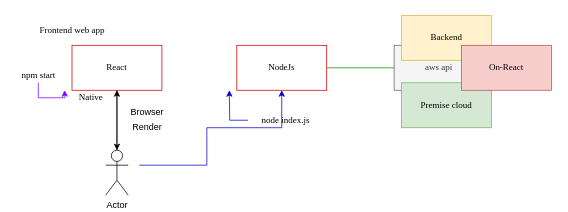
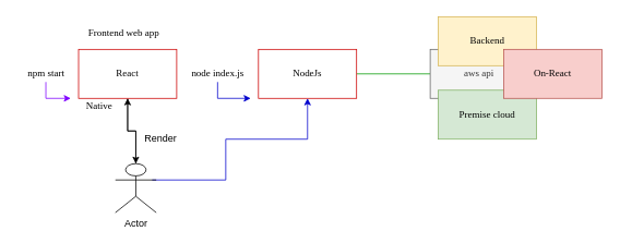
- <mxCell id="11" value="&lt;font face=&quot;Verdana&quot;&gt;Frontend web app&lt;/font&gt;" style="text;html=1;align=center;verticalAlign=middle;resizable=0;points=[];autosize=1;" vertex="1" parent="1"><mxGeometry x="35" y="30" width="120" height="20" as="geometry" /></mxCell>
+ <mxCell id="11" value="&lt;font face=&quot;Verdana&quot;&gt;Frontend web app&lt;/font&gt;" style="text;html=1;align=center;verticalAlign=middle;resizable=0;points=[];autosize=1;" vertex="1" parent="1"><mxGeometry x="90" y="30" width="120" height="20" as="geometry" /></mxCell>
- <mxCell id="20" value="&lt;font face=&quot;Verdana&quot;&gt;npm start&lt;/font&gt;" style="text;html=1;align=center;verticalAlign=middle;resizable=0;points=[];autosize=1;" vertex="1" parent="1"><mxGeometry x="15" y="90" width="70" height="20" as="geometry" /></mxCell>
+ <mxCell id="20" value="&lt;font face=&quot;Verdana&quot;&gt;npm start&lt;/font&gt;" style="text;html=1;align=center;verticalAlign=middle;resizable=0;points=[];autosize=1;" vertex="1" parent="1"><mxGeometry x="20" y="80" width="70" height="20" as="geometry" /></mxCell>
- <mxCell id="10" value="Browser" style="text;html=1;align=center;verticalAlign=middle;resizable=0;points=[];autosize=1;" vertex="1" parent="1"><mxGeometry x="160" y="140" width="70" height="20" as="geometry" /></mxCell>
- <mxCell id="18" value="&lt;font face=&quot;Verdana&quot;&gt;node index.js&lt;/font&gt;" style="text;html=1;align=center;verticalAlign=middle;resizable=0;points=[];autosize=1;" vertex="1" parent="1"><mxGeometry x="330" y="150" width="100" height="20" as="geometry" /></mxCell>
+ <mxCell id="18" value="&lt;font face=&quot;Verdana&quot;&gt;node index.js&lt;/font&gt;" style="text;html=1;align=center;verticalAlign=middle;resizable=0;points=[];autosize=1;" vertex="1" parent="1"><mxGeometry x="215" y="80" width="100" height="20" as="geometry" /></mxCell>
- <mxCell id="8" value="Actor" style="shape=umlActor;verticalLabelPosition=bottom;verticalAlign=top;html=1;outlineConnect=0;" vertex="1" parent="1"><mxGeometry x="140" y="200" width="30" height="60" as="geometry" /></mxCell>
+ <mxCell id="8" value="Actor" style="shape=umlActor;verticalLabelPosition=bottom;verticalAlign=top;html=1;outlineConnect=0;" vertex="1" parent="1"><mxGeometry x="140" y="200" width="50" height="60" as="geometry" /></mxCell>
